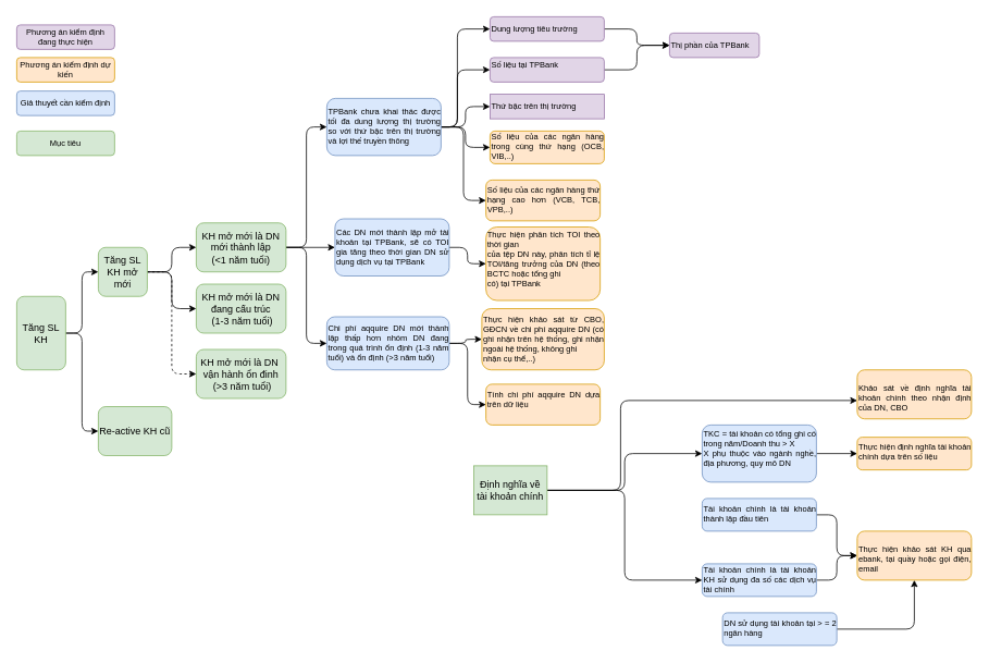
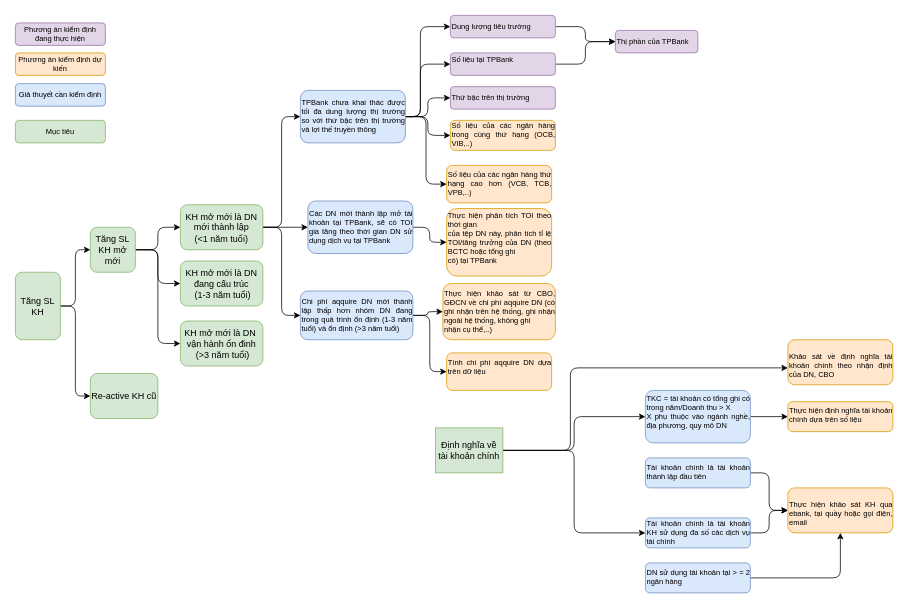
- <mxCell id="41" value="&lt;p style=&quot;margin-top: 0pt; margin-bottom: 0pt; margin-left: 0in; direction: ltr; unicode-bidi: embed; word-break: normal; font-size: 10px;&quot;&gt;&lt;/p&gt;&lt;div style=&quot;text-align: justify; font-size: 10px;&quot;&gt;&lt;p&gt;Thứ bậc trên thị trường&lt;/p&gt;&lt;/div&gt;&lt;p&gt;&lt;/p&gt;" style="whiteSpace=wrap;html=1;fillColor=#e1d5e7;strokeColor=#9673a6;align=left;verticalAlign=middle;rounded=0;" vertex="1" parent="1"><mxGeometry x="600" y="115" width="140" height="30" as="geometry" /></mxCell>
+ <mxCell id="41" value="&lt;p style=&quot;margin-top: 0pt; margin-bottom: 0pt; margin-left: 0in; direction: ltr; unicode-bidi: embed; word-break: normal; font-size: 10px;&quot;&gt;&lt;/p&gt;&lt;div style=&quot;text-align: justify; font-size: 10px;&quot;&gt;&lt;p&gt;Thứ bậc trên thị trường&lt;/p&gt;&lt;/div&gt;&lt;p&gt;&lt;/p&gt;" style="rounded=1;whiteSpace=wrap;html=1;fillColor=#e1d5e7;strokeColor=#9673a6;align=left;verticalAlign=middle;" vertex="1" parent="1"><mxGeometry x="600" y="115" width="140" height="30" as="geometry" /></mxCell>
- <mxCell id="47" style="edgeStyle=orthogonalEdgeStyle;rounded=1;orthogonalLoop=1;jettySize=auto;html=1;entryX=0;entryY=0.5;entryDx=0;entryDy=0;dashed=1;" edge="1" parent="1" source="48" target="55"><mxGeometry relative="1" as="geometry" /></mxCell>
+ <mxCell id="47" style="edgeStyle=orthogonalEdgeStyle;rounded=1;orthogonalLoop=1;jettySize=auto;html=1;entryX=0;entryY=0.5;entryDx=0;entryDy=0;" edge="1" parent="1" source="48" target="55"><mxGeometry relative="1" as="geometry" /></mxCell>
- <mxCell id="29" value="&lt;p style=&quot;margin-top: 0pt; margin-bottom: 0pt; margin-left: 0in; direction: ltr; unicode-bidi: embed; word-break: normal; font-size: 10px;&quot;&gt;&lt;/p&gt;&lt;div style=&quot;text-align: justify; font-size: 10px;&quot;&gt;&lt;p&gt;DN sử dụng tài khoản tại &amp;gt; = 2 ngân hàng&lt;/p&gt;&lt;/div&gt;&lt;p&gt;&lt;/p&gt;" style="rounded=1;whiteSpace=wrap;html=1;fillColor=#dae8fc;strokeColor=#6c8ebf;align=left;verticalAlign=middle;" vertex="1" parent="1"><mxGeometry x="885" y="750" width="140" height="40" as="geometry" /></mxCell>
+ <mxCell id="29" value="&lt;p style=&quot;margin-top: 0pt; margin-bottom: 0pt; margin-left: 0in; direction: ltr; unicode-bidi: embed; word-break: normal; font-size: 10px;&quot;&gt;&lt;/p&gt;&lt;div style=&quot;text-align: justify; font-size: 10px;&quot;&gt;&lt;p&gt;DN sử dụng tài khoản tại &amp;gt; = 2 ngân hàng&lt;/p&gt;&lt;/div&gt;&lt;p&gt;&lt;/p&gt;" style="rounded=1;whiteSpace=wrap;html=1;fillColor=#dae8fc;strokeColor=#6c8ebf;align=left;verticalAlign=middle;" vertex="1" parent="1"><mxGeometry x="860" y="750" width="140" height="40" as="geometry" /></mxCell>
